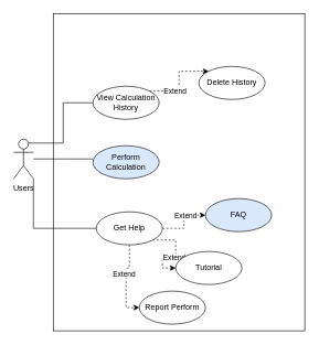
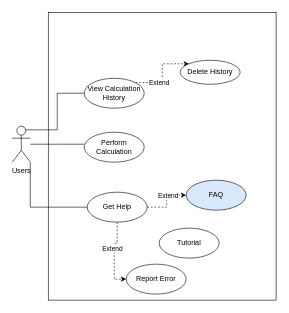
- <mxCell id="10" value="Delete History" style="ellipse;whiteSpace=wrap;html=1;" vertex="1" parent="1"><mxGeometry x="300" y="100" width="100" height="50" as="geometry" /></mxCell>
+ <mxCell id="10" value="Delete History" style="ellipse;whiteSpace=wrap;html=1;" vertex="1" parent="1"><mxGeometry x="300" y="100" width="100" height="40" as="geometry" /></mxCell>
- <mxCell id="6" value="Perform Calculation" style="ellipse;whiteSpace=wrap;html=1;fillColor=#dae8fc;" vertex="1" parent="1"><mxGeometry x="140" y="220" width="100" height="50" as="geometry" /></mxCell>
+ <mxCell id="6" value="Perform Calculation" style="ellipse;whiteSpace=wrap;html=1;" vertex="1" parent="1"><mxGeometry x="140" y="220" width="100" height="50" as="geometry" /></mxCell>
- <mxCell id="13" style="edgeStyle=orthogonalEdgeStyle;rounded=0;orthogonalLoop=1;jettySize=auto;html=1;exitX=1;exitY=1;exitDx=0;exitDy=0;entryX=0;entryY=0.5;entryDx=0;entryDy=0;dashed=1;" edge="1" parent="1" source="17" target="19"><mxGeometry relative="1" as="geometry" /></mxCell>
- <mxCell id="14" value="Extend" style="edgeLabel;html=1;align=center;verticalAlign=middle;resizable=0;points=[];" vertex="1" connectable="0" parent="13"><mxGeometry x="0.094" y="-1" relative="1" as="geometry"><mxPoint as="offset" /></mxGeometry></mxCell>
- <mxCell id="21" value="Report Perform" style="ellipse;whiteSpace=wrap;html=1;" vertex="1" parent="1"><mxGeometry x="210" y="440" width="100" height="50" as="geometry" /></mxCell>
+ <mxCell id="21" value="Report Error" style="ellipse;whiteSpace=wrap;html=1;" vertex="1" parent="1"><mxGeometry x="210" y="440" width="100" height="50" as="geometry" /></mxCell>
